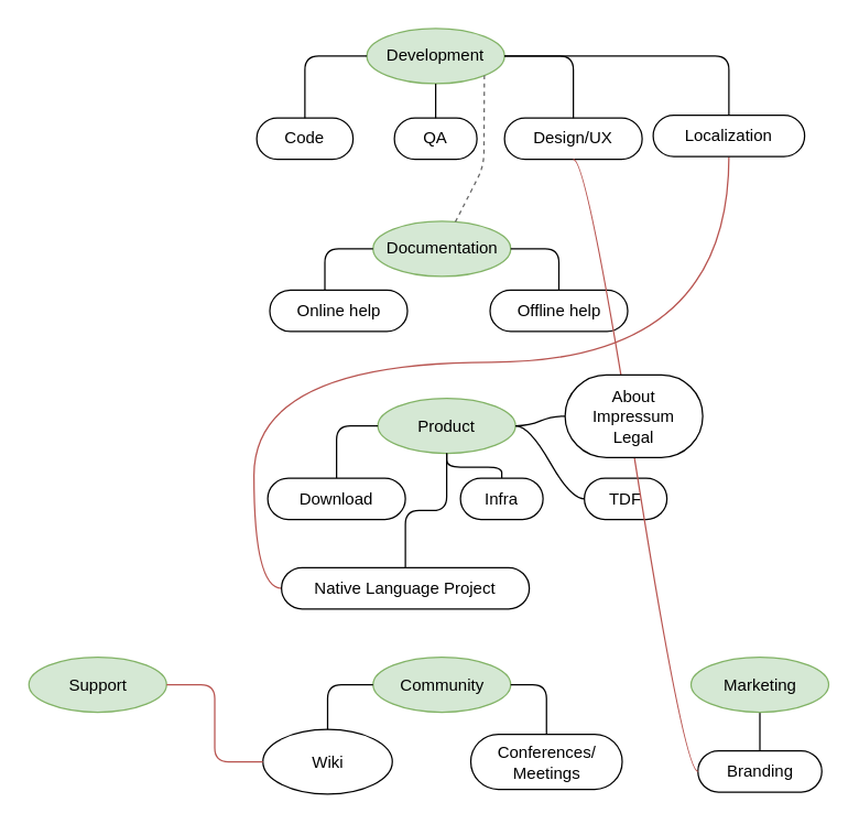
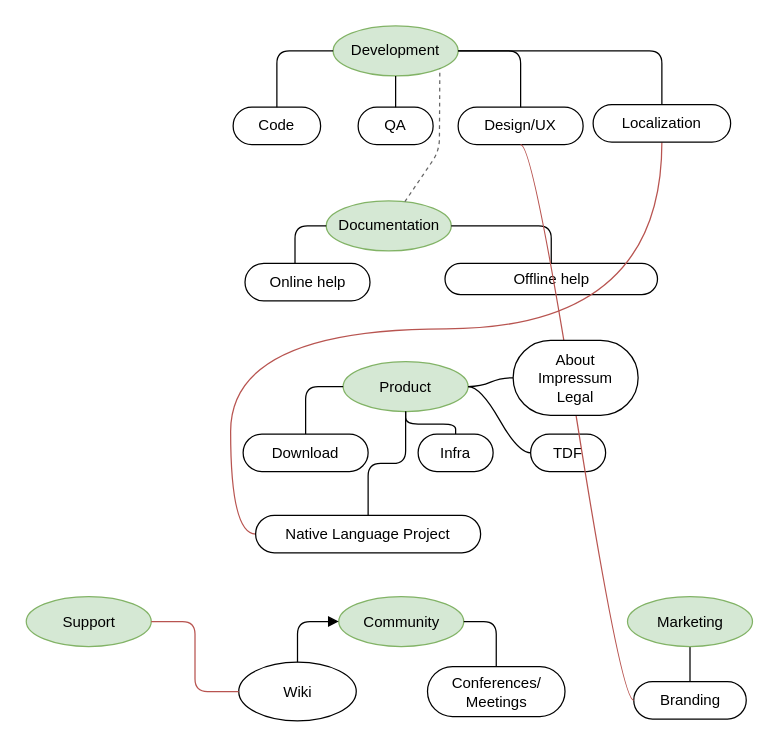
- <mxCell id="9" value="Documentation" style="ellipse;whiteSpace=wrap;html=1;align=center;container=1;recursiveResize=0;treeFolding=1;treeMoving=1;fillColor=#d5e8d4;strokeColor=#82b366;" vertex="1" parent="1"><mxGeometry x="270.5" y="160" width="100" height="40" as="geometry" /></mxCell>
+ <mxCell id="9" value="Documentation" style="ellipse;whiteSpace=wrap;html=1;align=center;container=1;recursiveResize=0;treeFolding=1;treeMoving=1;fillColor=#d5e8d4;strokeColor=#82b366;" vertex="1" parent="1"><mxGeometry x="260.5" y="160" width="100" height="40" as="geometry" /></mxCell>
- <mxCell id="10" value="Offline help" style="whiteSpace=wrap;html=1;rounded=1;arcSize=50;align=center;verticalAlign=middle;container=1;recursiveResize=0;strokeWidth=1;autosize=1;spacing=4;treeFolding=1;treeMoving=1;" vertex="1" parent="1"><mxGeometry x="355.5" y="210" width="100" height="30" as="geometry" /></mxCell>
+ <mxCell id="10" value="Offline help" style="whiteSpace=wrap;html=1;rounded=1;arcSize=50;align=center;verticalAlign=middle;container=1;recursiveResize=0;strokeWidth=1;autosize=1;spacing=4;treeFolding=1;treeMoving=1;" vertex="1" parent="1"><mxGeometry x="355.5" y="210" width="170" height="25" as="geometry" /></mxCell>
- <mxCell id="21" value="" style="edgeStyle=orthogonalEdgeStyle;startArrow=none;endArrow=none;segment=10;entryX=0;entryY=0.5;entryDx=0;entryDy=0;exitX=0.5;exitY=0;exitDx=0;exitDy=0;" edge="1" target="17" parent="1" source="20"><mxGeometry relative="1" as="geometry"><mxPoint x="200.5" y="516.5" as="sourcePoint" /></mxGeometry></mxCell>
+ <mxCell id="21" value="" style="edgeStyle=orthogonalEdgeStyle;startArrow=none;endArrow=block;segment=10;entryX=0;entryY=0.5;entryDx=0;entryDy=0;exitX=0.5;exitY=0;exitDx=0;exitDy=0;" edge="1" target="17" parent="1" source="20"><mxGeometry relative="1" as="geometry"><mxPoint x="200.5" y="516.5" as="sourcePoint" /></mxGeometry></mxCell>
